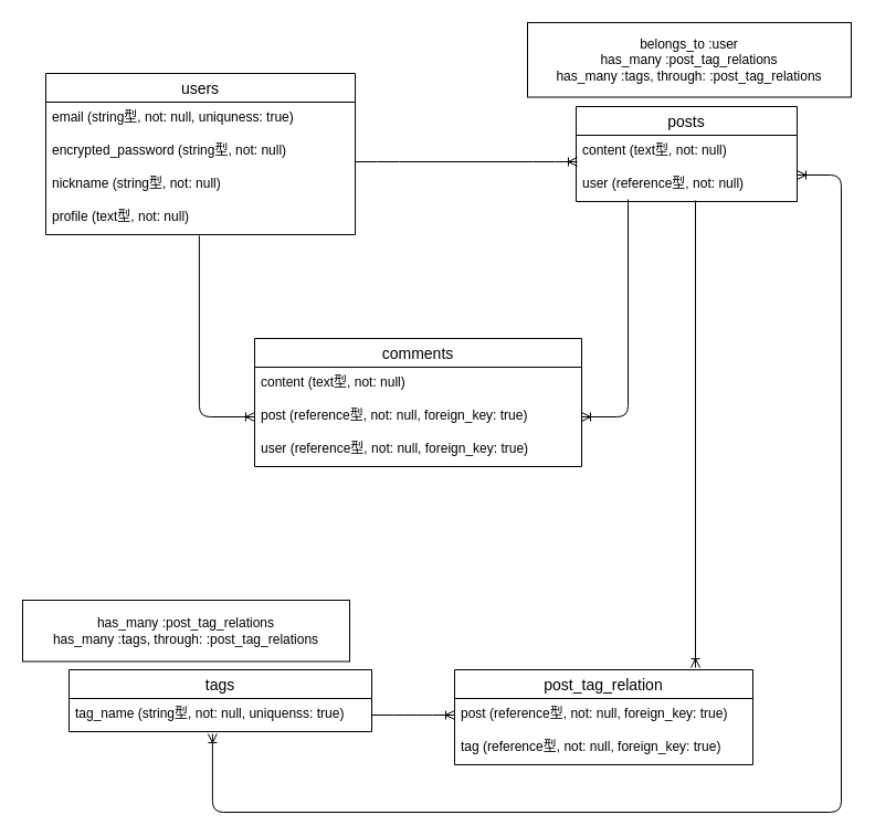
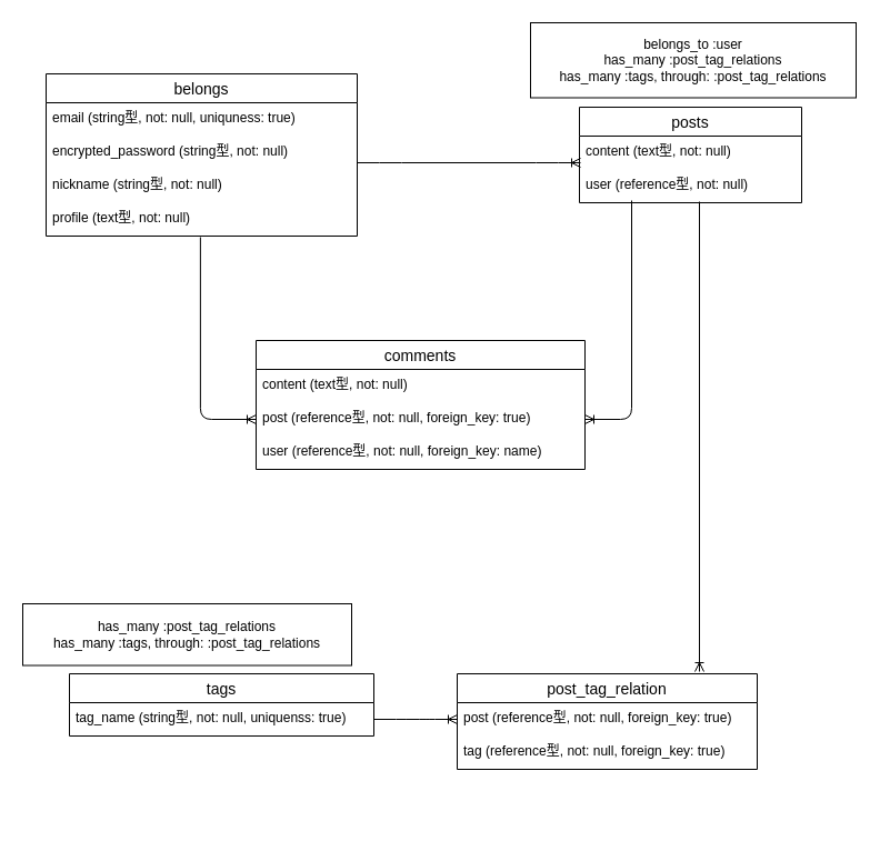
- <mxCell id="2" value="users" style="swimlane;fontStyle=0;childLayout=stackLayout;horizontal=1;startSize=26;horizontalStack=0;resizeParent=1;resizeParentMax=0;resizeLast=0;collapsible=1;marginBottom=0;align=center;fontSize=14;" parent="1" vertex="1"><mxGeometry x="41" y="66" width="280" height="146" as="geometry" /></mxCell>
+ <mxCell id="2" value="belongs" style="swimlane;fontStyle=0;childLayout=stackLayout;horizontal=1;startSize=26;horizontalStack=0;resizeParent=1;resizeParentMax=0;resizeLast=0;collapsible=1;marginBottom=0;align=center;fontSize=14;" parent="1" vertex="1"><mxGeometry x="41" y="66" width="280" height="146" as="geometry" /></mxCell>
- <mxCell id="13" value="user (reference型, not: null, foreign_key: true)" style="text;strokeColor=none;fillColor=none;spacingLeft=4;spacingRight=4;overflow=hidden;rotatable=0;points=[[0,0.5],[1,0.5]];portConstraint=eastwest;fontSize=12;" parent="10" vertex="1"><mxGeometry y="86" width="296" height="30" as="geometry" /></mxCell>
+ <mxCell id="13" value="user (reference型, not: null, foreign_key: name)" style="text;strokeColor=none;fillColor=none;spacingLeft=4;spacingRight=4;overflow=hidden;rotatable=0;points=[[0,0.5],[1,0.5]];portConstraint=eastwest;fontSize=12;" parent="10" vertex="1"><mxGeometry y="86" width="296" height="30" as="geometry" /></mxCell>
- <mxCell id="25" value="" style="edgeStyle=orthogonalEdgeStyle;fontSize=12;html=1;endArrow=ERoneToMany;startArrow=ERoneToMany;exitX=0.474;exitY=1.067;exitDx=0;exitDy=0;exitPerimeter=0;" edge="1" parent="1" source="19" target="9"><mxGeometry width="100" height="100" relative="1" as="geometry"><mxPoint x="699" y="533" as="sourcePoint" /><mxPoint x="686" y="182" as="targetPoint" /><Array as="points"><mxPoint x="192" y="735" /><mxPoint x="761" y="735" /><mxPoint x="761" y="158" /></Array></mxGeometry></mxCell>
